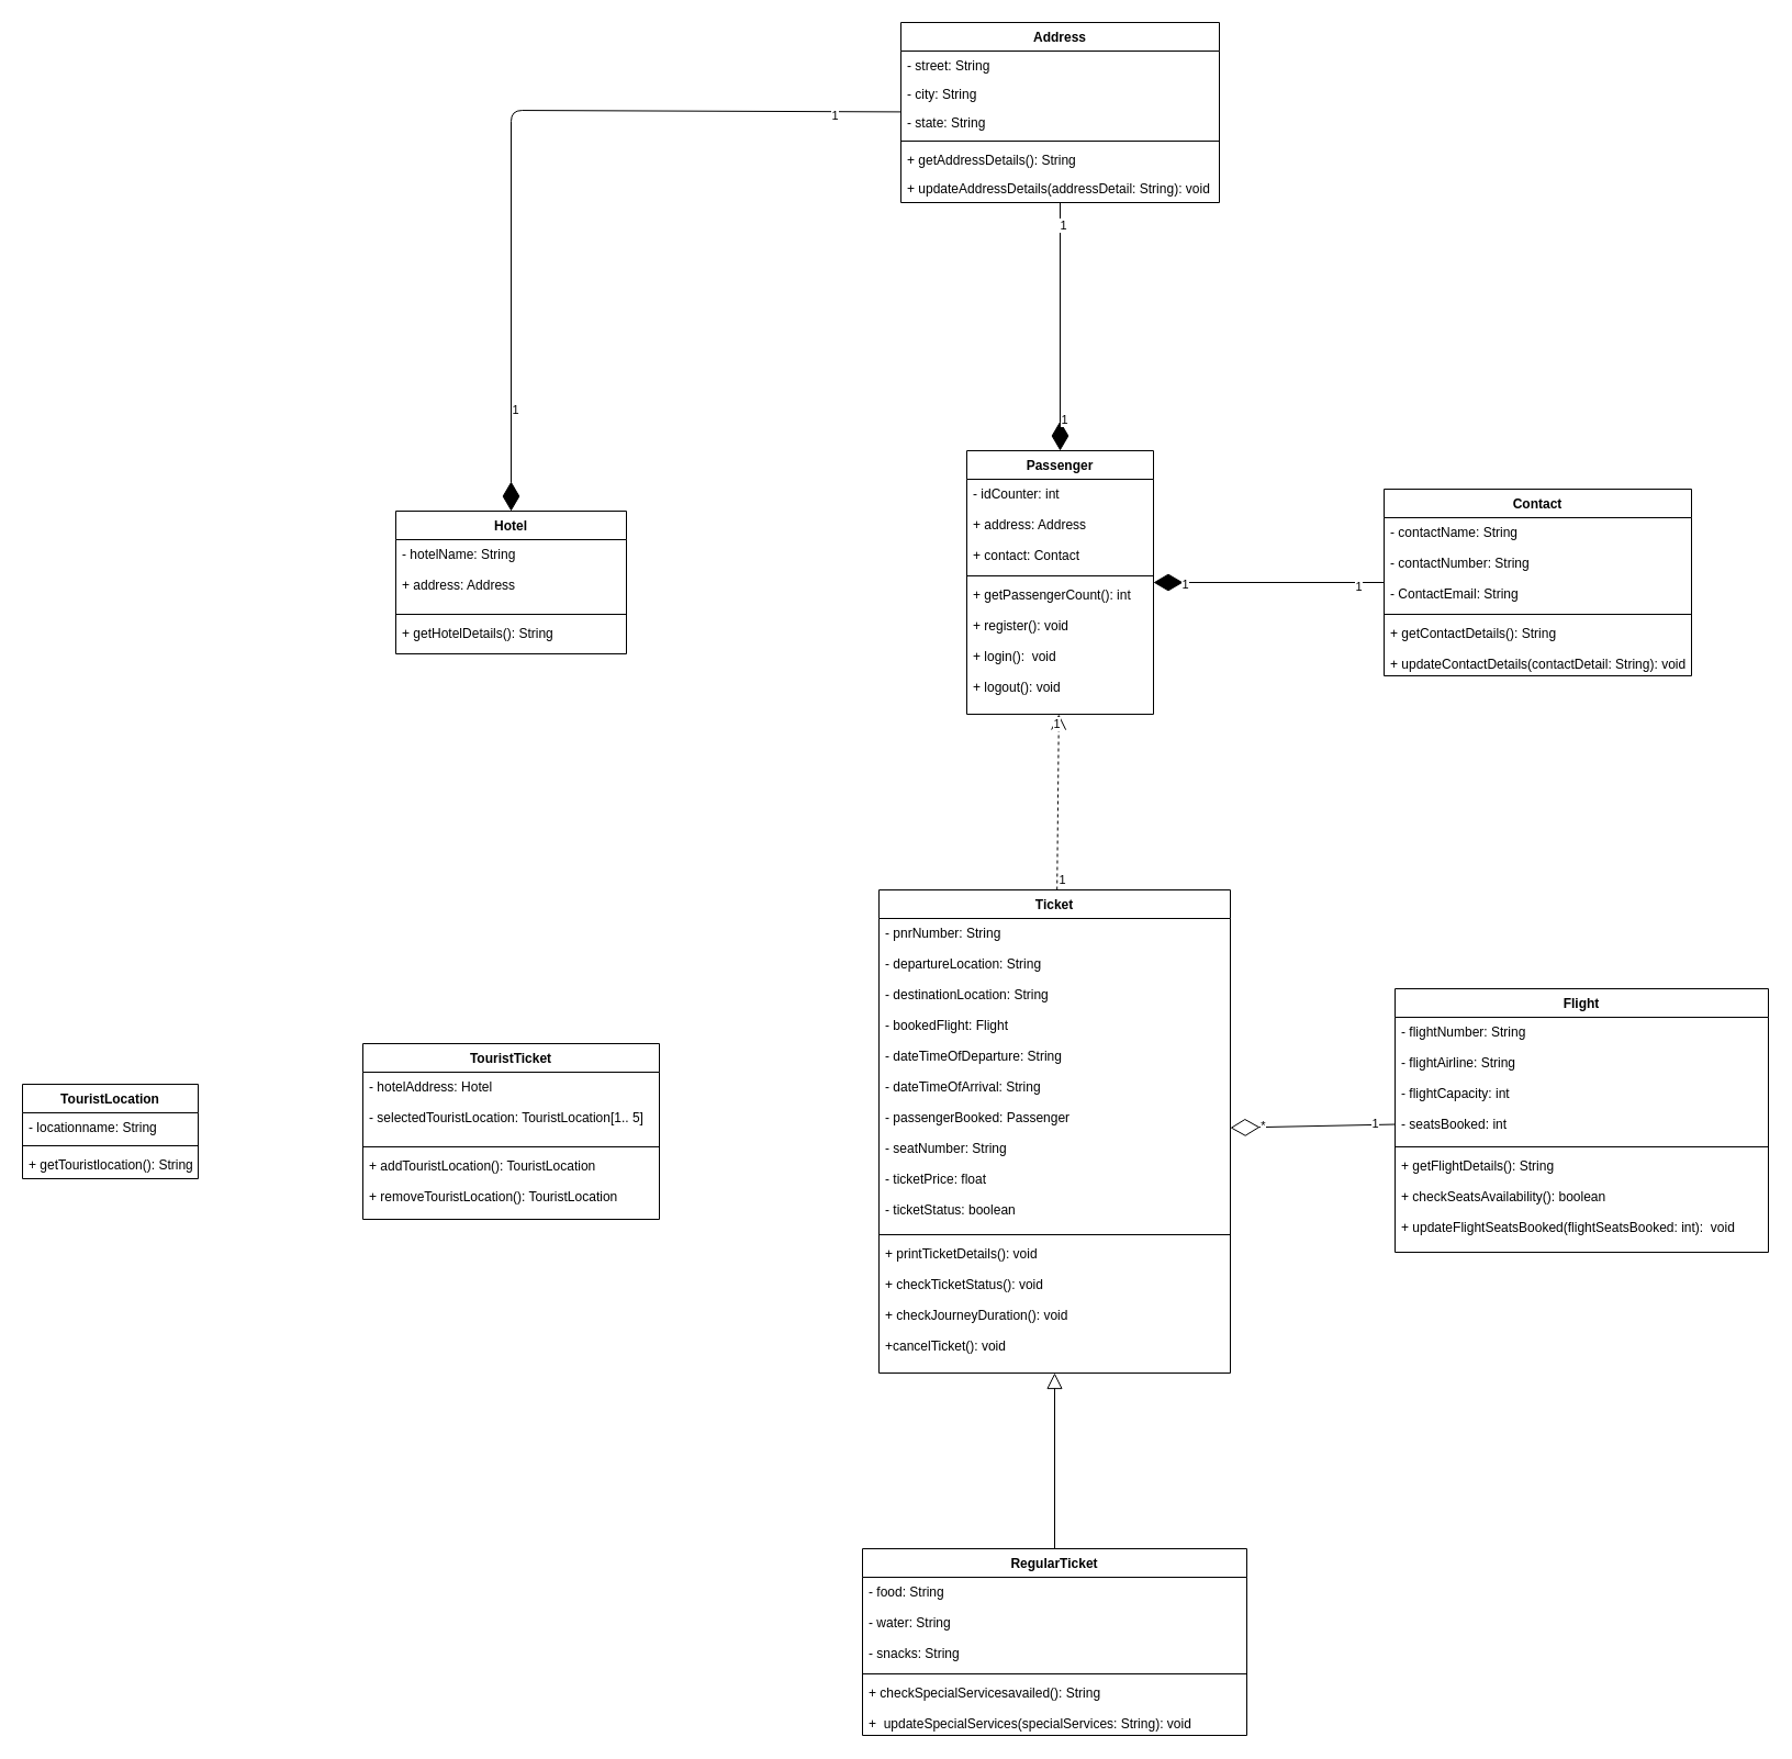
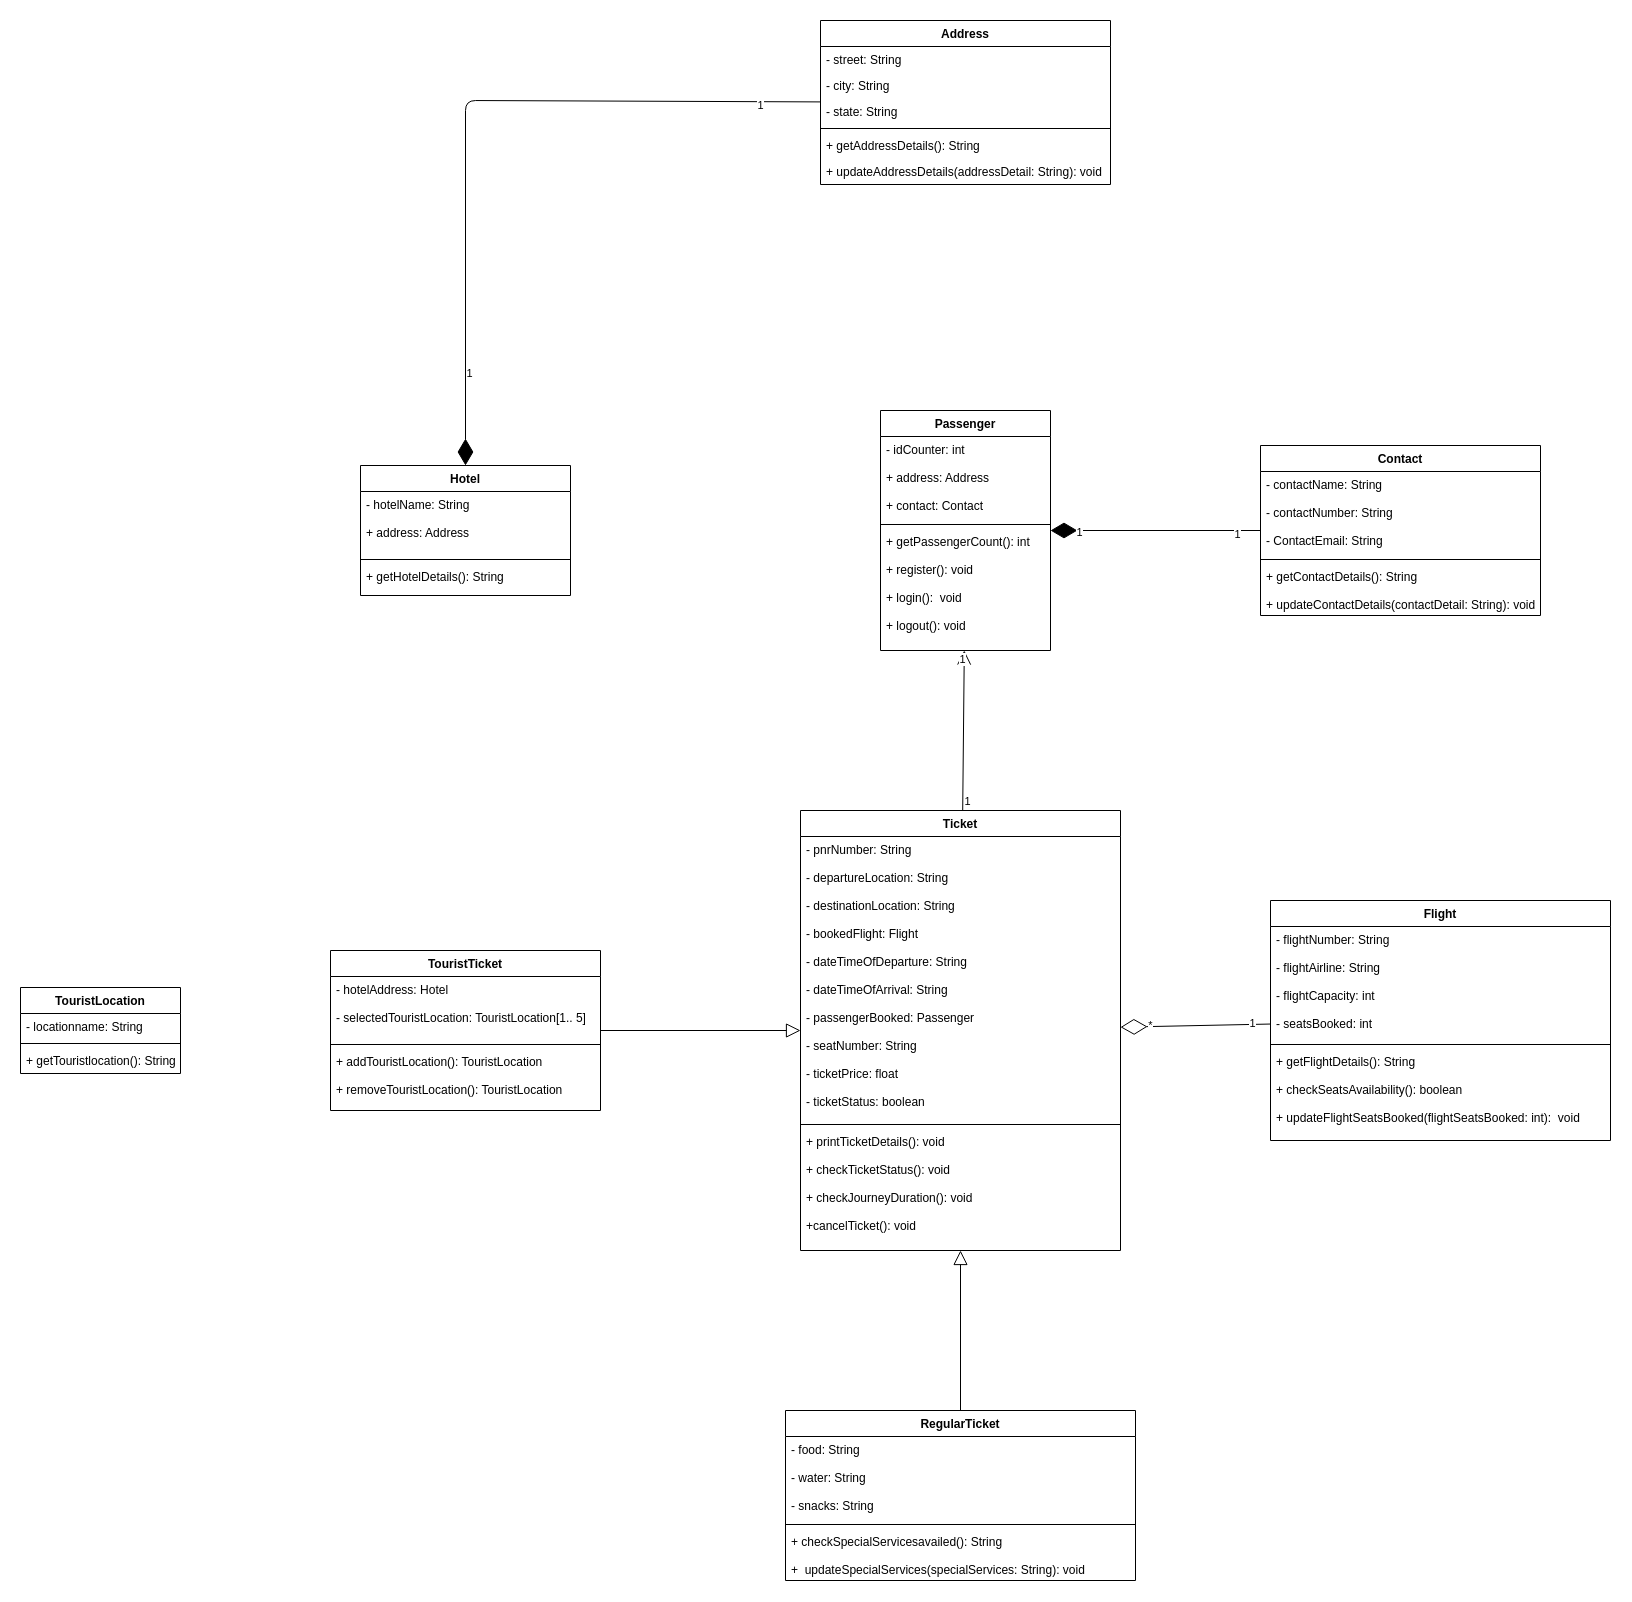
- <mxCell id="46" value="" style="endArrow=diamondThin;endFill=1;endSize=24;html=1;" edge="1" parent="1" source="2" target="27"><mxGeometry width="160" relative="1" as="geometry"><mxPoint x="1030" y="280" as="sourcePoint" /><mxPoint x="1120" y="280" as="targetPoint" /></mxGeometry></mxCell>
- <mxCell id="47" value="1" style="edgeLabel;html=1;align=center;verticalAlign=middle;resizable=0;points=[];" vertex="1" connectable="0" parent="46"><mxGeometry x="0.748" y="3" relative="1" as="geometry"><mxPoint y="-1" as="offset" /></mxGeometry></mxCell>
- <mxCell id="48" value="1" style="edgeLabel;html=1;align=center;verticalAlign=middle;resizable=0;points=[];" vertex="1" connectable="0" parent="46"><mxGeometry x="-0.832" y="2" relative="1" as="geometry"><mxPoint y="1" as="offset" /></mxGeometry></mxCell>
- <mxCell id="55" value="" style="endArrow=open;endFill=1;endSize=12;html=1;dashed=1;" edge="1" parent="1" source="34" target="27"><mxGeometry width="160" relative="1" as="geometry"><mxPoint x="1240" y="661.34" as="sourcePoint" /><mxPoint x="881.08" y="660" as="targetPoint" /></mxGeometry></mxCell>
+ <mxCell id="55" value="" style="endArrow=open;endFill=1;endSize=12;html=1;" edge="1" parent="1" source="34" target="27"><mxGeometry width="160" relative="1" as="geometry"><mxPoint x="1240" y="661.34" as="sourcePoint" /><mxPoint x="881.08" y="660" as="targetPoint" /></mxGeometry></mxCell>
+ <mxCell id="9" value="" style="edgeStyle=none;html=1;endSize=12;endArrow=block;endFill=0;" parent="1" source="10" target="34" edge="1"><mxGeometry width="160" relative="1" as="geometry"><mxPoint x="1160" y="1390" as="sourcePoint" /><mxPoint x="1270" y="1310" as="targetPoint" /><Array as="points" /></mxGeometry></mxCell>
